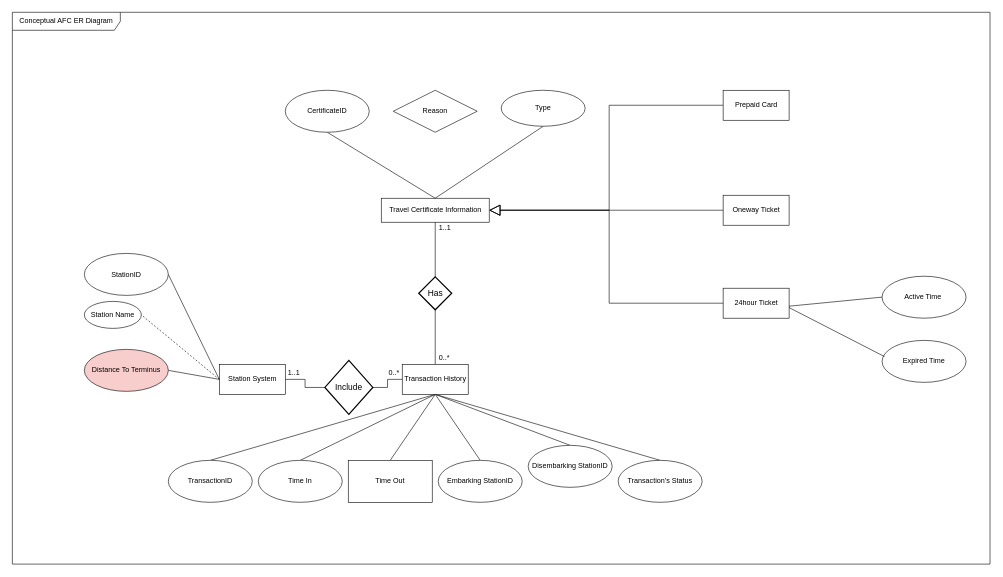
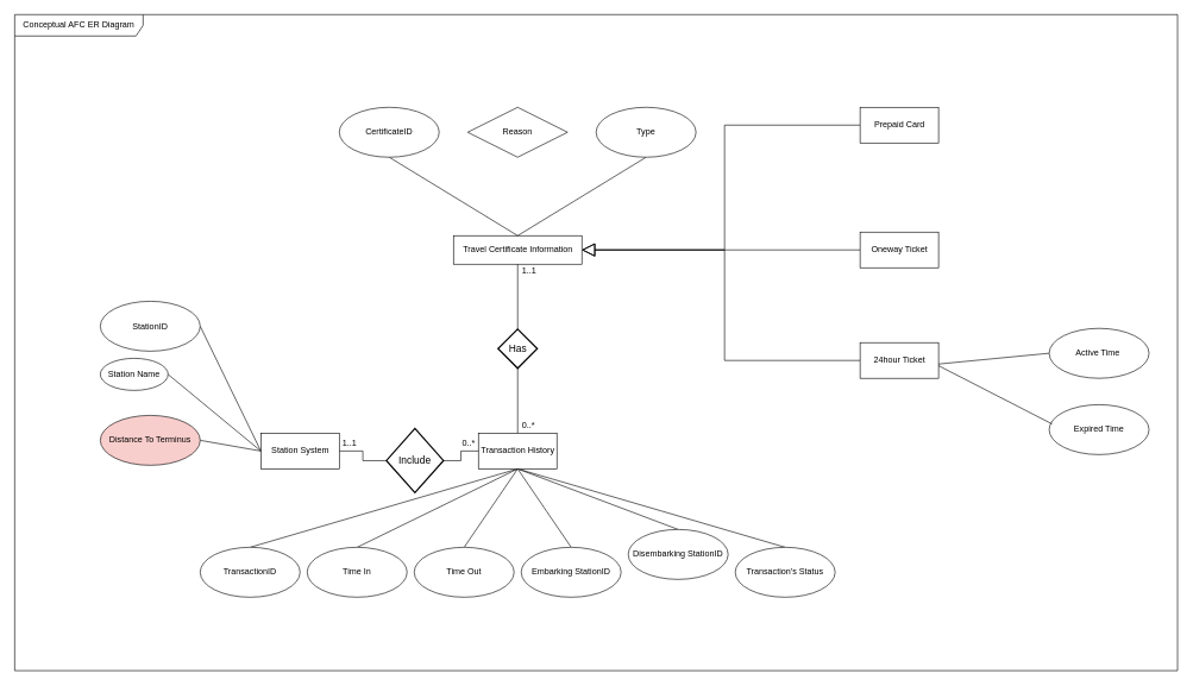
- <mxCell id="23" value="Type" style="ellipse;whiteSpace=wrap;html=1;" parent="1" vertex="1"><mxGeometry x="835" y="150" width="140" height="60" as="geometry" /></mxCell>
+ <mxCell id="23" value="Type" style="ellipse;whiteSpace=wrap;html=1;" parent="1" vertex="1"><mxGeometry x="835" y="150" width="140" height="70" as="geometry" /></mxCell>
- <mxCell id="31" style="edgeStyle=none;rounded=0;orthogonalLoop=1;jettySize=auto;html=1;exitX=0;exitY=0.5;exitDx=0;exitDy=0;entryX=1;entryY=0.5;entryDx=0;entryDy=0;startArrow=none;startFill=0;endArrow=none;endFill=0;endSize=16;strokeColor=#000000;strokeWidth=1;dashed=1;" parent="1" source="33" target="36" edge="1"><mxGeometry relative="1" as="geometry" /></mxCell>
+ <mxCell id="31" style="edgeStyle=none;rounded=0;orthogonalLoop=1;jettySize=auto;html=1;exitX=0;exitY=0.5;exitDx=0;exitDy=0;entryX=1;entryY=0.5;entryDx=0;entryDy=0;startArrow=none;startFill=0;endArrow=none;endFill=0;endSize=16;strokeColor=#000000;strokeWidth=1;" parent="1" source="33" target="36" edge="1"><mxGeometry relative="1" as="geometry" /></mxCell>
- <mxCell id="26" value="Time Out" style="whiteSpace=wrap;html=1;rounded=0;" parent="1" vertex="1"><mxGeometry x="580" y="767" width="140" height="70" as="geometry" /></mxCell>
+ <mxCell id="26" value="Time Out" style="ellipse;whiteSpace=wrap;html=1;" parent="1" vertex="1"><mxGeometry x="580" y="767" width="140" height="70" as="geometry" /></mxCell>
